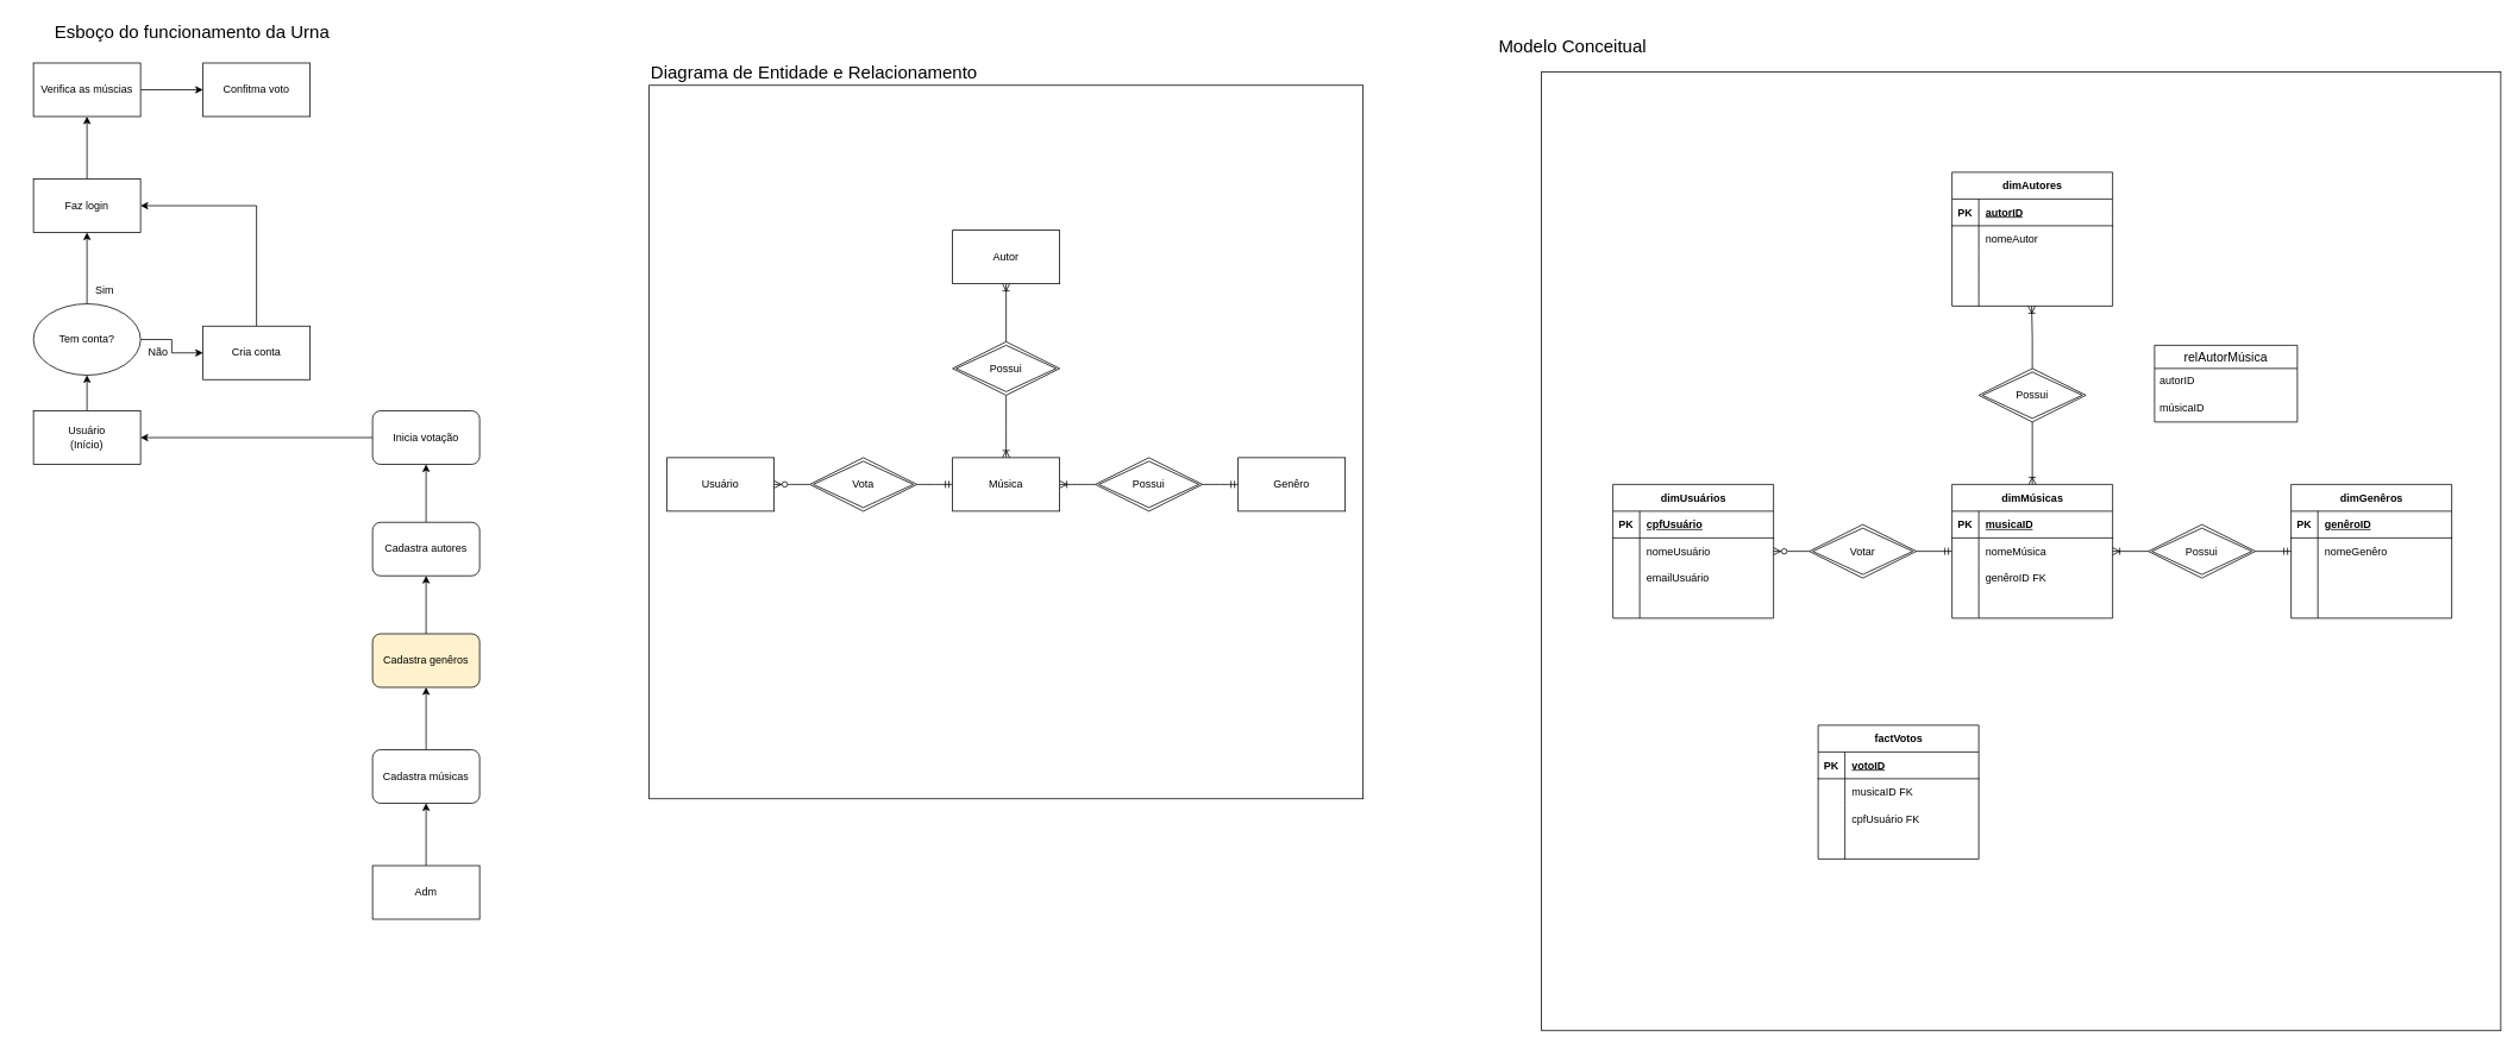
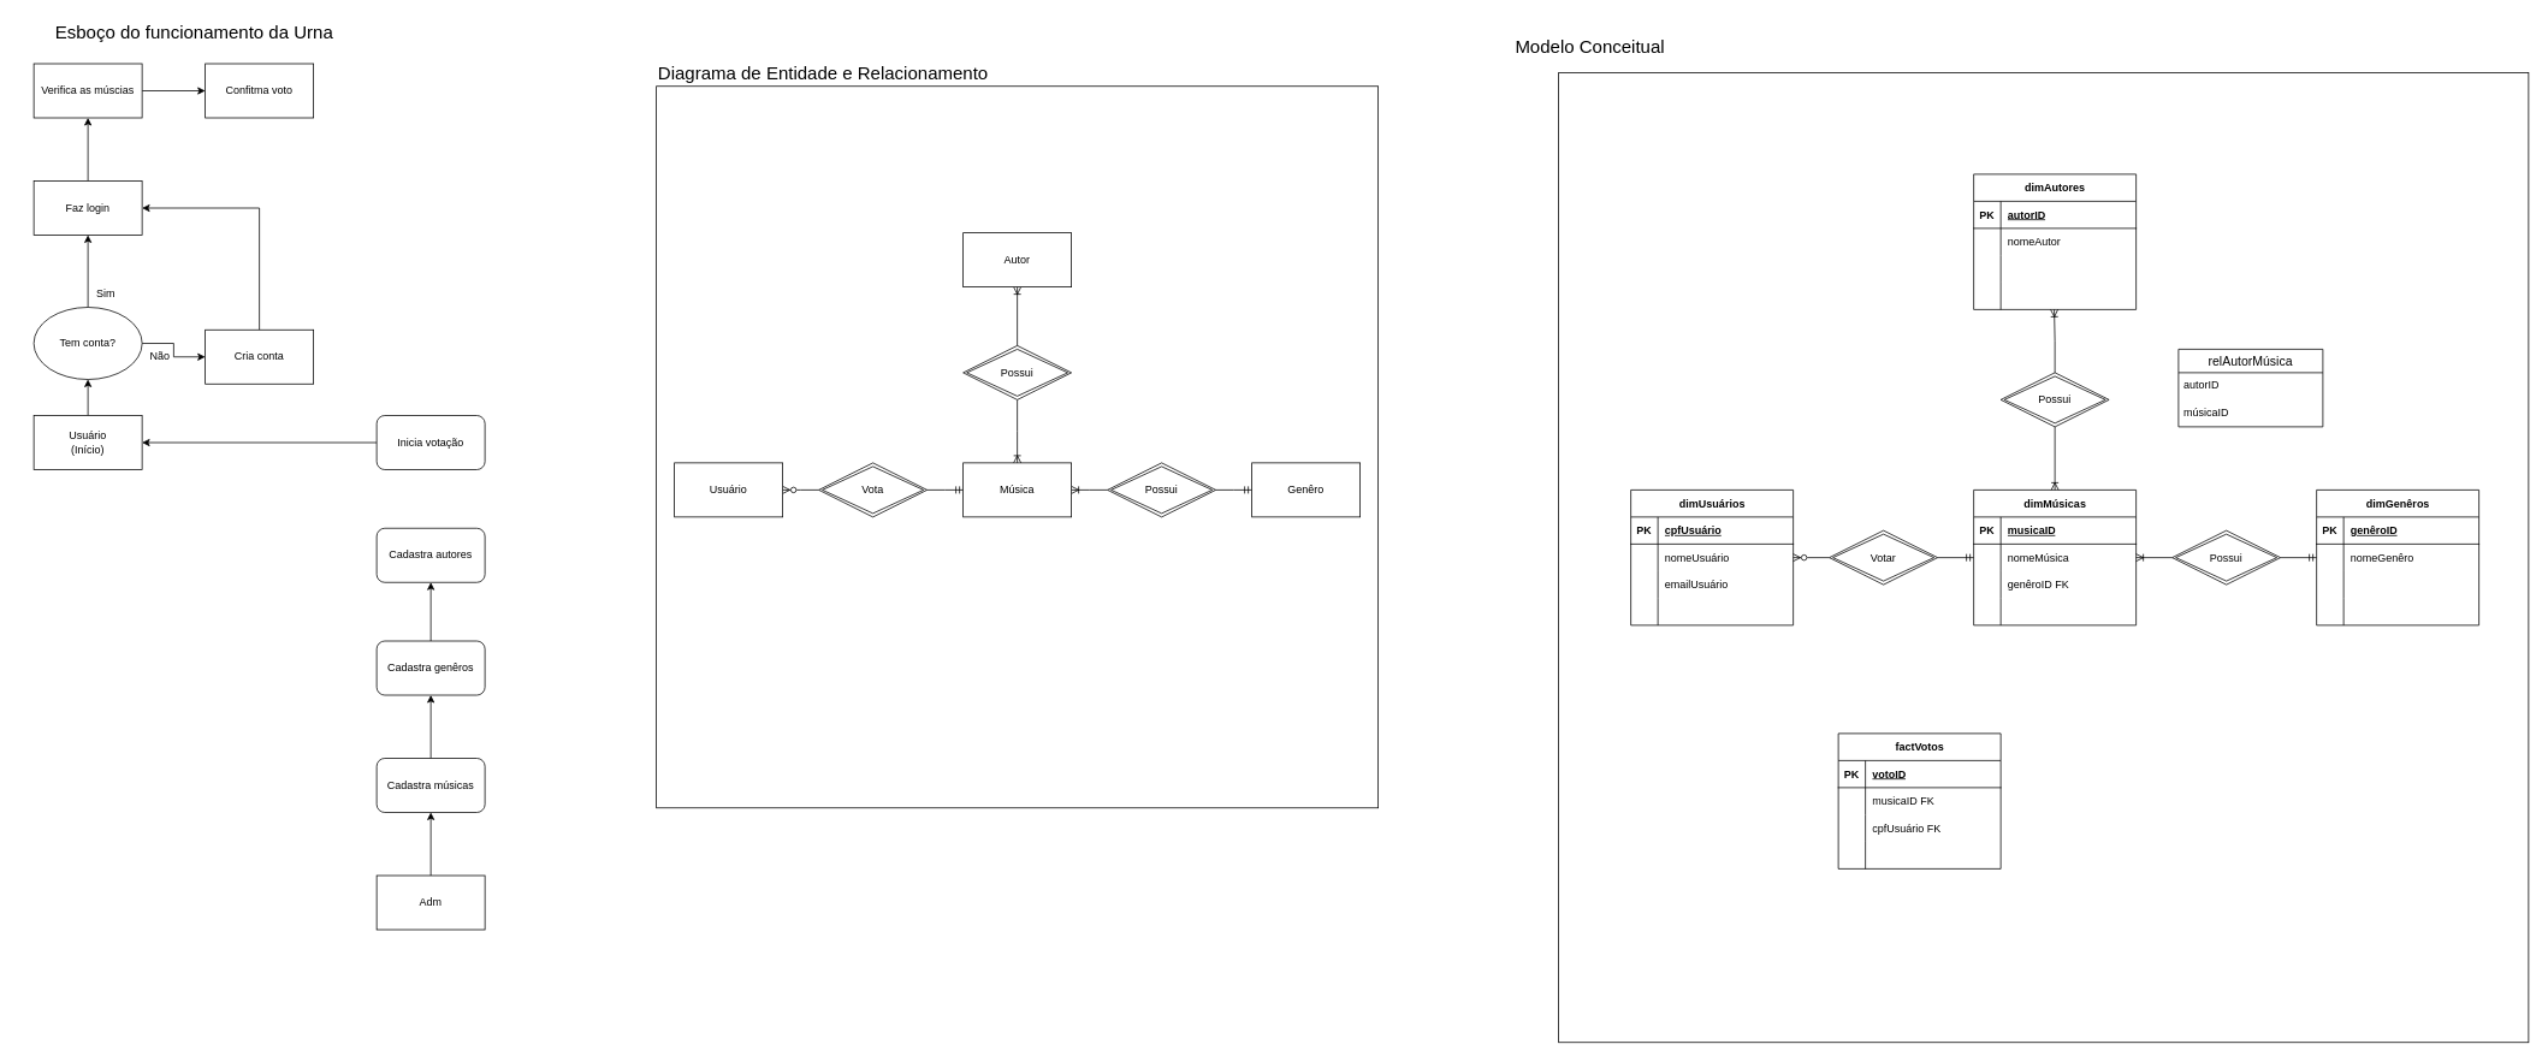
- <mxCell id="88" style="edgeStyle=orthogonalEdgeStyle;rounded=0;orthogonalLoop=1;jettySize=auto;html=1;exitX=0.5;exitY=0;exitDx=0;exitDy=0;entryX=0.5;entryY=1;entryDx=0;entryDy=0;" edge="1" parent="1" source="89" target="91"><mxGeometry relative="1" as="geometry" /></mxCell>
- <mxCell id="87" value="Cadastra genêros" style="rounded=1;whiteSpace=wrap;html=1;fillColor=#fff2cc;" vertex="1" parent="1"><mxGeometry x="417" y="710" width="120" height="60" as="geometry" /></mxCell>
+ <mxCell id="87" value="Cadastra genêros" style="rounded=1;whiteSpace=wrap;html=1;" vertex="1" parent="1"><mxGeometry x="417" y="710" width="120" height="60" as="geometry" /></mxCell>
